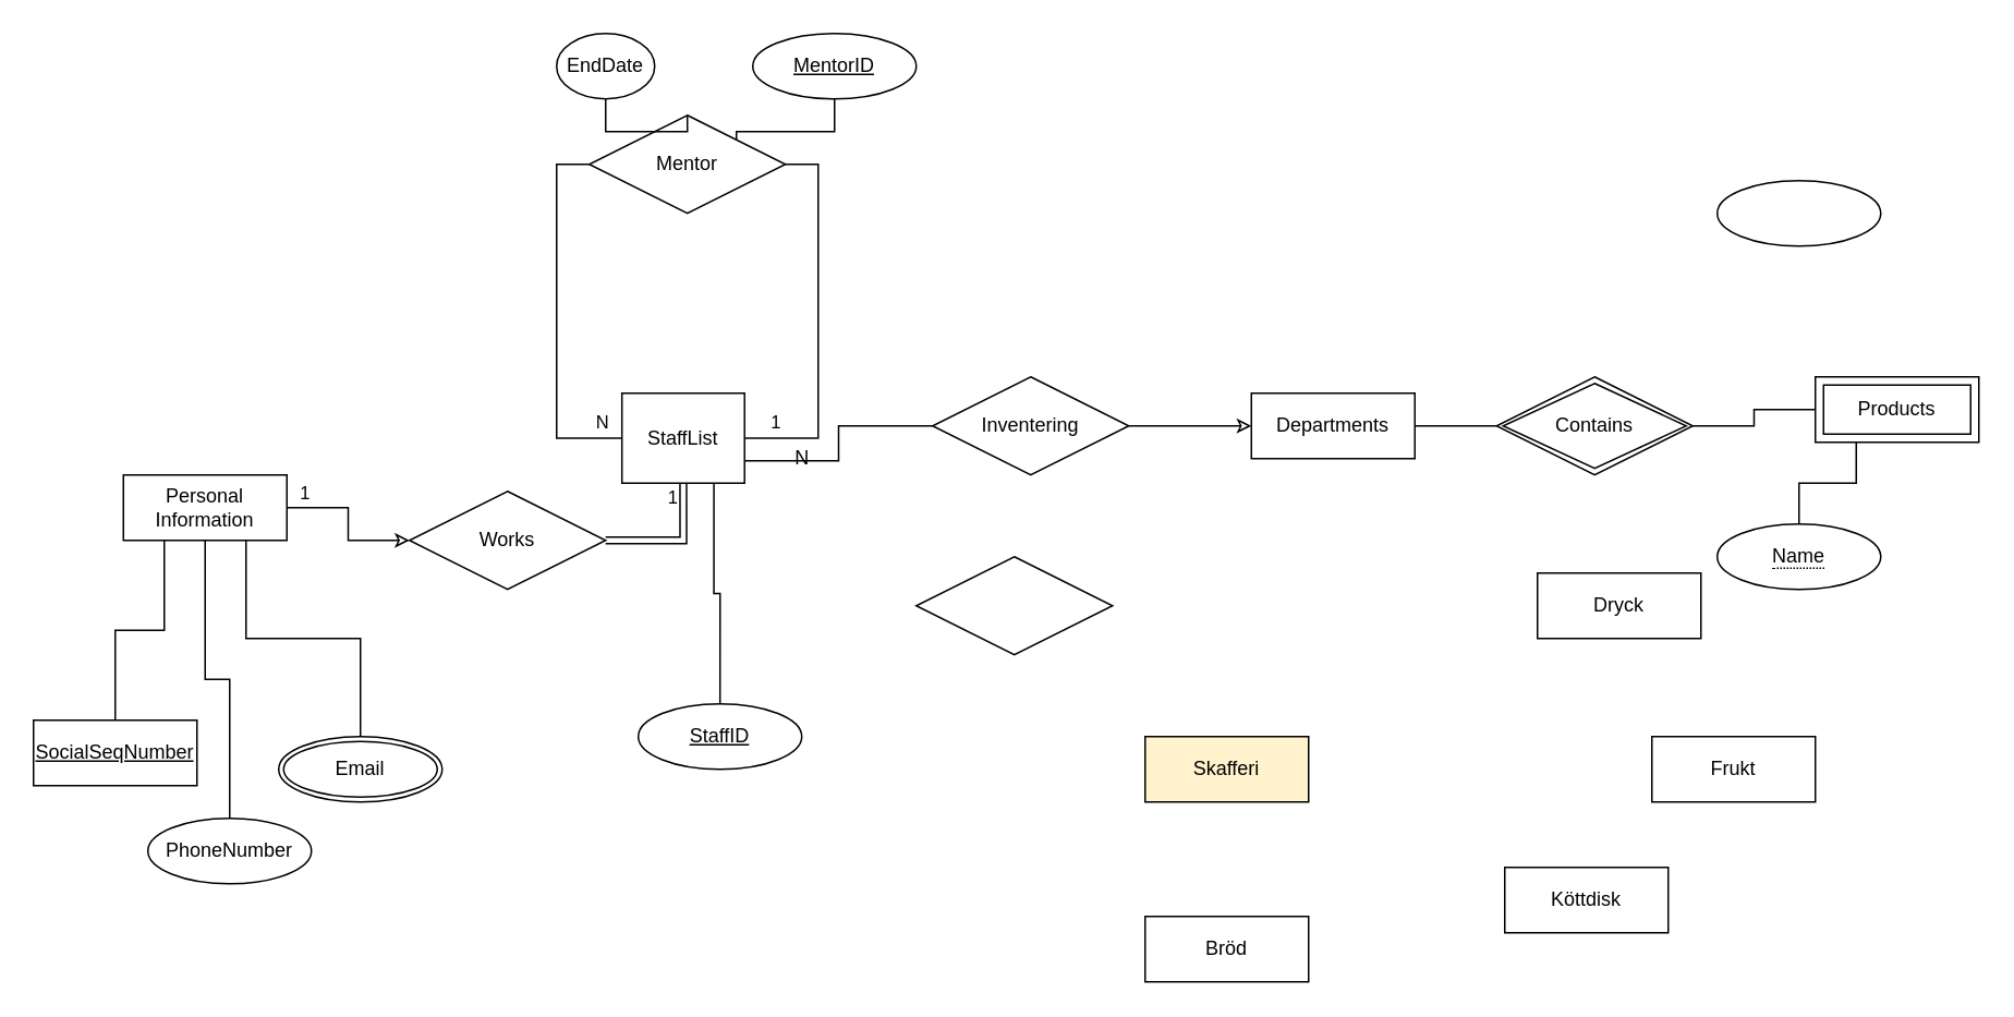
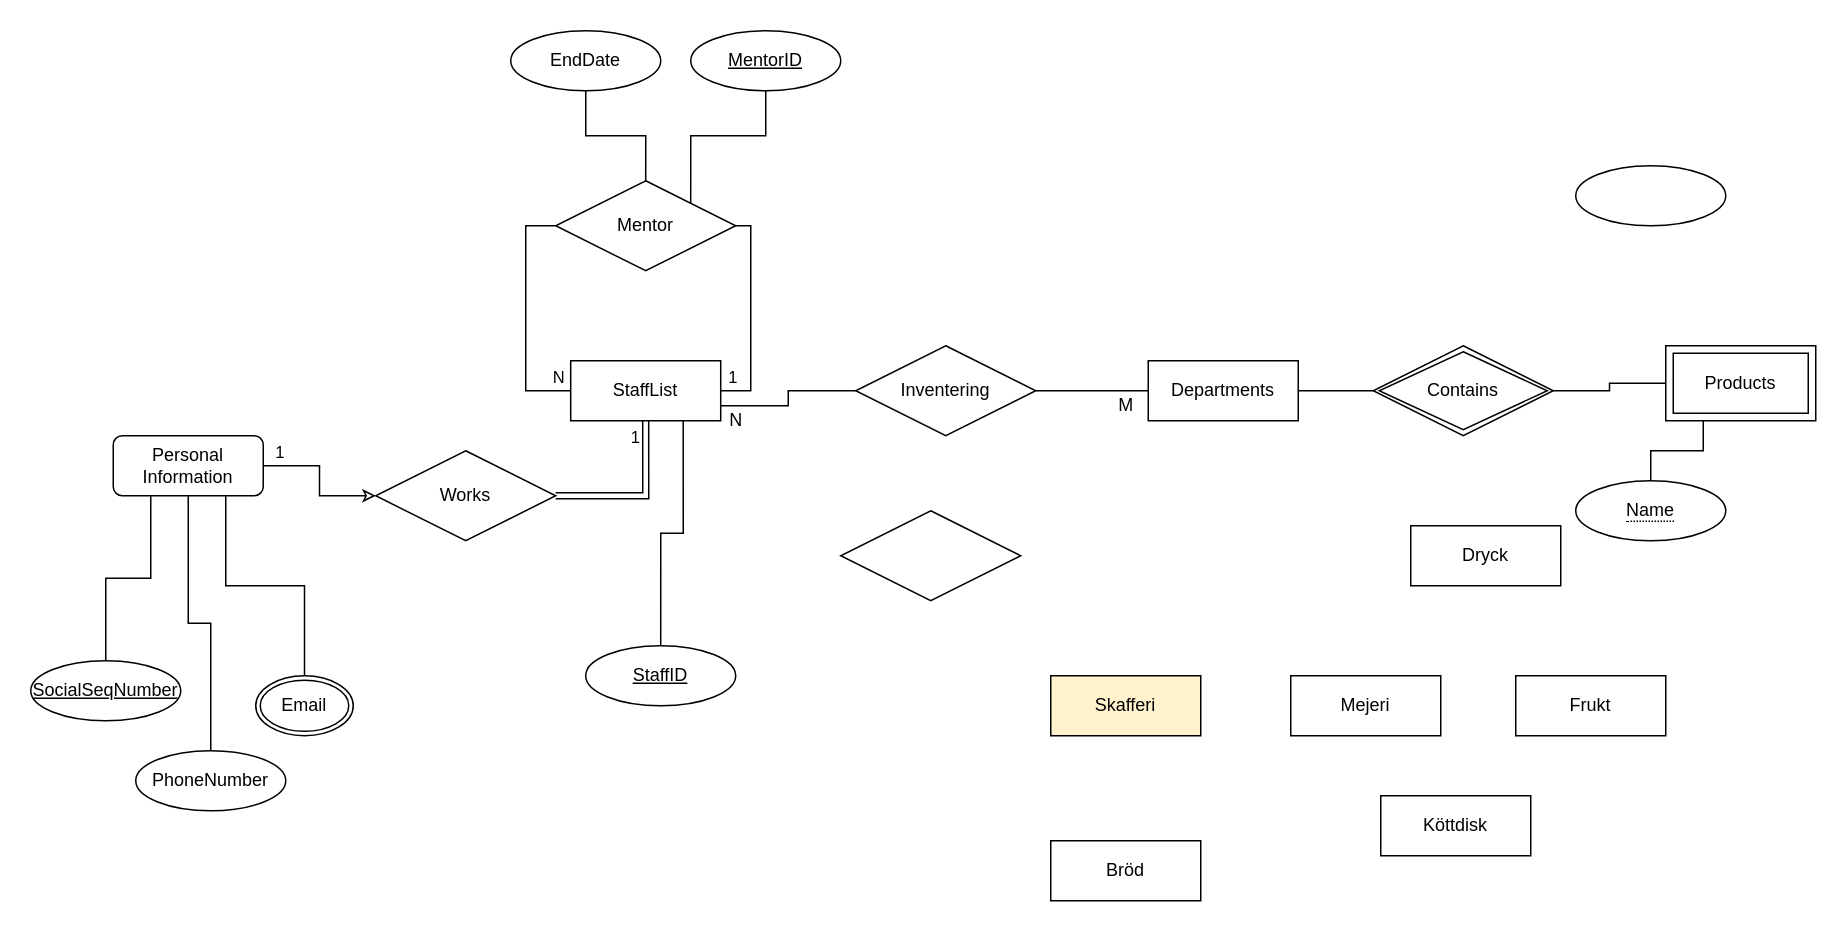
- <mxCell id="17" value="EndDate" style="ellipse;whiteSpace=wrap;html=1;align=center;" parent="1" vertex="1"><mxGeometry x="340" y="20" width="60" height="40" as="geometry" /></mxCell>
+ <mxCell id="17" value="EndDate" style="ellipse;whiteSpace=wrap;html=1;align=center;" parent="1" vertex="1"><mxGeometry x="340" y="20" width="100" height="40" as="geometry" /></mxCell>
- <mxCell id="15" value="Mentor" style="shape=rhombus;perimeter=rhombusPerimeter;whiteSpace=wrap;html=1;align=center;" parent="1" vertex="1"><mxGeometry x="359.97" y="70" width="120" height="60" as="geometry" /></mxCell>
+ <mxCell id="15" value="Mentor" style="shape=rhombus;perimeter=rhombusPerimeter;whiteSpace=wrap;html=1;align=center;" parent="1" vertex="1"><mxGeometry x="369.97" y="120" width="120" height="60" as="geometry" /></mxCell>
- <mxCell id="43" value="Products" style="shape=ext;margin=3;double=1;whiteSpace=wrap;html=1;align=center;" vertex="1" parent="1"><mxGeometry x="1110" y="230" width="100" height="40" as="geometry" /></mxCell>
+ <mxCell id="43" value="Products" style="shape=ext;margin=3;double=1;whiteSpace=wrap;html=1;align=center;" vertex="1" parent="1"><mxGeometry x="1110" y="230" width="100" height="50" as="geometry" /></mxCell>
- <mxCell id="28" style="edgeStyle=orthogonalEdgeStyle;rounded=0;orthogonalLoop=1;jettySize=auto;html=1;exitX=1;exitY=0.5;exitDx=0;exitDy=0;entryX=0;entryY=0.5;entryDx=0;entryDy=0;endArrow=classic;endFill=0;" parent="1" source="29" target="22" edge="1"><mxGeometry relative="1" as="geometry"><mxPoint x="760" y="260" as="targetPoint" /></mxGeometry></mxCell>
+ <mxCell id="28" style="edgeStyle=orthogonalEdgeStyle;rounded=0;orthogonalLoop=1;jettySize=auto;html=1;exitX=1;exitY=0.5;exitDx=0;exitDy=0;entryX=0;entryY=0.5;entryDx=0;entryDy=0;endArrow=none;endFill=0;" parent="1" source="29" target="22" edge="1"><mxGeometry relative="1" as="geometry"><mxPoint x="760" y="260" as="targetPoint" /></mxGeometry></mxCell>
- <mxCell id="25" value="StaffList" style="whiteSpace=wrap;html=1;align=center;" parent="1" vertex="1"><mxGeometry x="379.97" y="240" width="75" height="55" as="geometry" /></mxCell>
+ <mxCell id="25" value="StaffList" style="whiteSpace=wrap;html=1;align=center;" parent="1" vertex="1"><mxGeometry x="379.97" y="240" width="100" height="40" as="geometry" /></mxCell>
+ <mxCell id="38" value="M" style="text;html=1;align=center;verticalAlign=middle;resizable=0;points=[];autosize=1;strokeColor=none;fillColor=none;" parent="1" vertex="1"><mxGeometry x="735" y="260" width="30" height="20" as="geometry" /></mxCell>
- <mxCell id="33" value="Personal Information" style="whiteSpace=wrap;html=1;align=center;" parent="1" vertex="1"><mxGeometry x="75" y="290" width="100" height="40" as="geometry" /></mxCell>
+ <mxCell id="33" value="Personal Information" style="whiteSpace=wrap;html=1;align=center;rounded=1;" parent="1" vertex="1"><mxGeometry x="75" y="290" width="100" height="40" as="geometry" /></mxCell>
- <mxCell id="27" value="SocialSeqNumber" style="whiteSpace=wrap;html=1;align=center;fontStyle=4;rounded=0;" parent="1" vertex="1"><mxGeometry x="20" y="440" width="100" height="40" as="geometry" /></mxCell>
+ <mxCell id="27" value="SocialSeqNumber" style="ellipse;whiteSpace=wrap;html=1;align=center;fontStyle=4;" parent="1" vertex="1"><mxGeometry x="20" y="440" width="100" height="40" as="geometry" /></mxCell>
- <mxCell id="21" value="Email" style="ellipse;shape=doubleEllipse;margin=3;whiteSpace=wrap;html=1;align=center;" parent="1" vertex="1"><mxGeometry x="170" y="450" width="100" height="40" as="geometry" /></mxCell>
+ <mxCell id="21" value="Email" style="ellipse;shape=doubleEllipse;margin=3;whiteSpace=wrap;html=1;align=center;" parent="1" vertex="1"><mxGeometry x="170" y="450" width="65" height="40" as="geometry" /></mxCell>
+ <mxCell id="2" value="Mejeri" style="whiteSpace=wrap;html=1;align=center;" parent="1" vertex="1"><mxGeometry x="860" y="450" width="100" height="40" as="geometry" /></mxCell>
